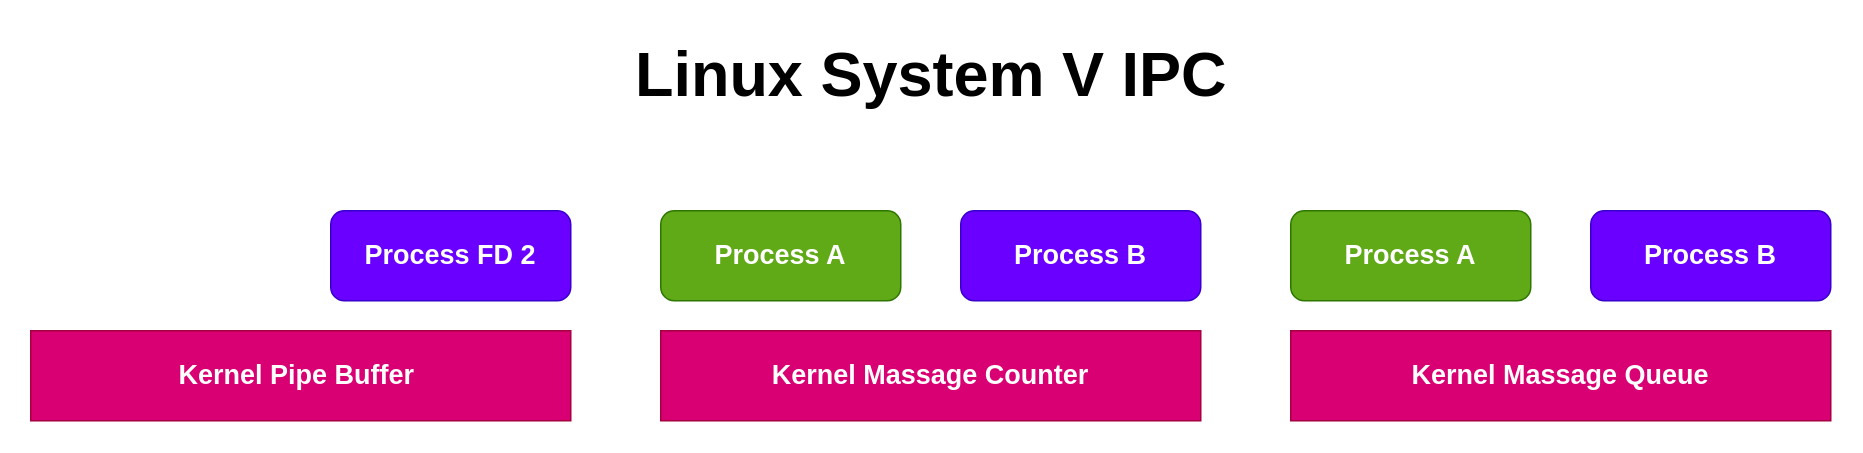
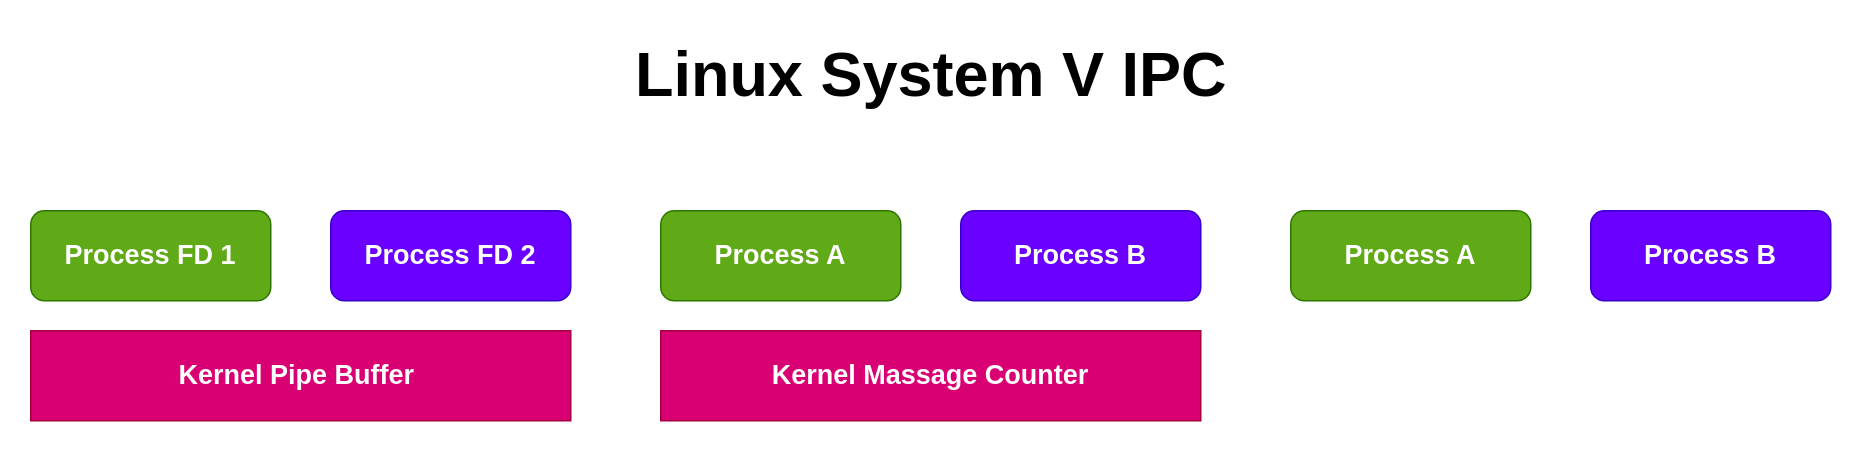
+ <mxCell id="2" value="&lt;b&gt;&lt;font style=&quot;font-size: 18px;&quot;&gt;Process FD 1&lt;/font&gt;&lt;/b&gt;" style="rounded=1;whiteSpace=wrap;html=1;fillColor=#60a917;fontColor=#ffffff;strokeColor=#2D7600;" parent="1" vertex="1"><mxGeometry x="20" y="140" width="160" height="60" as="geometry" /></mxCell>
- <mxCell id="10" value="&lt;b&gt;Kernel Massage Queue&lt;/b&gt;" style="rounded=0;whiteSpace=wrap;html=1;fontSize=18;fillColor=#d80073;fontColor=#ffffff;strokeColor=#A50040;" parent="1" vertex="1"><mxGeometry x="860" y="220" width="360" height="60" as="geometry" /></mxCell>
